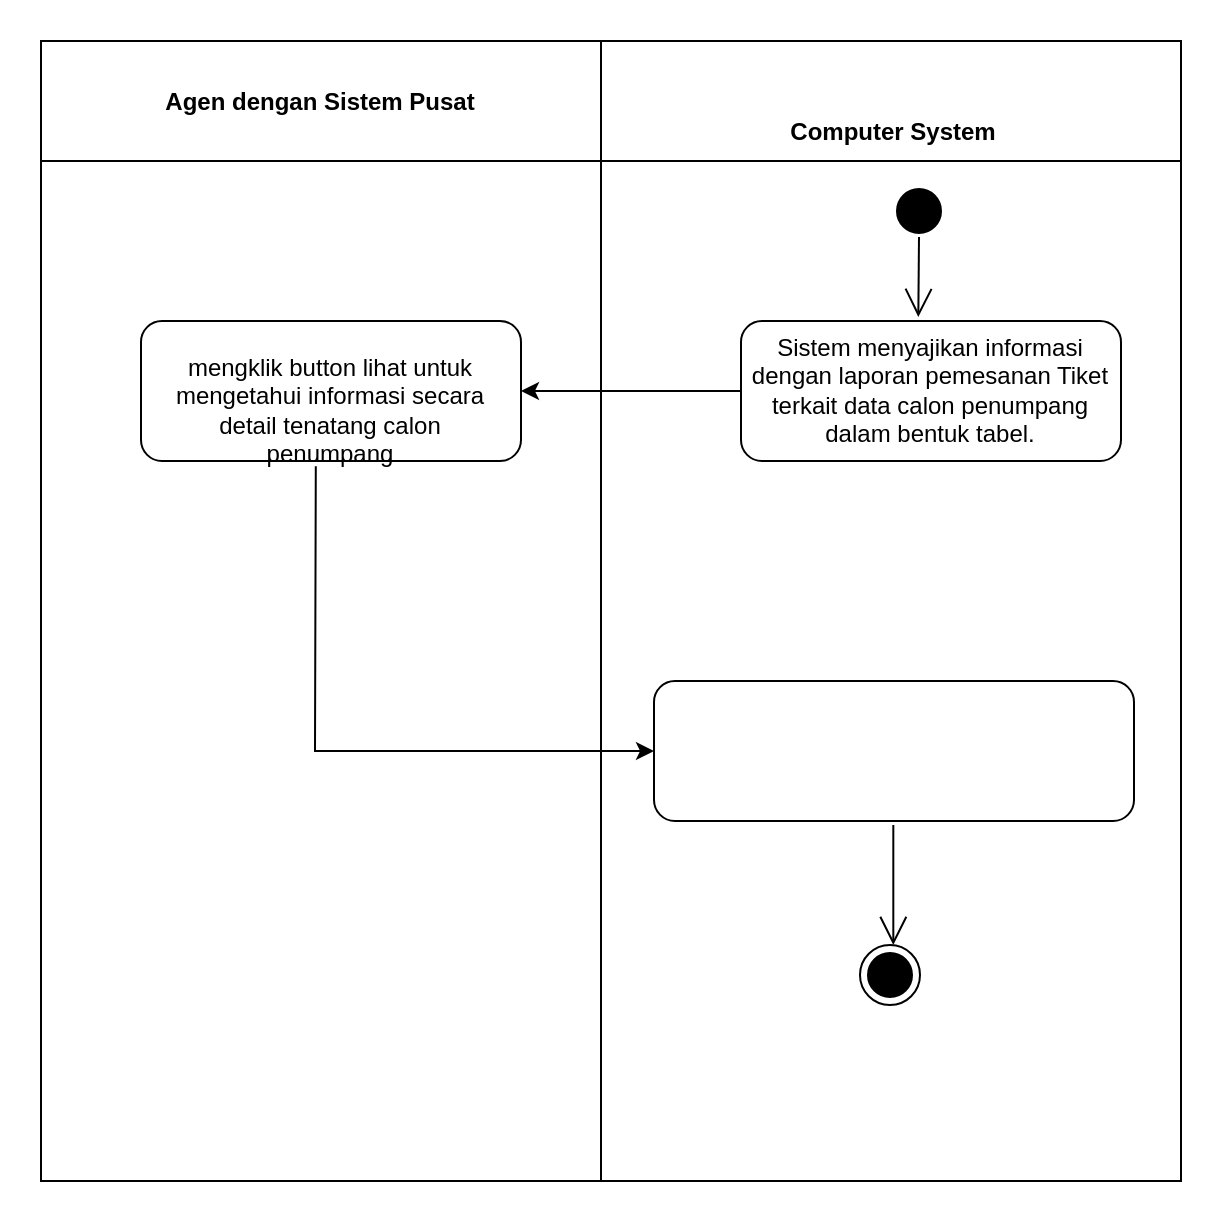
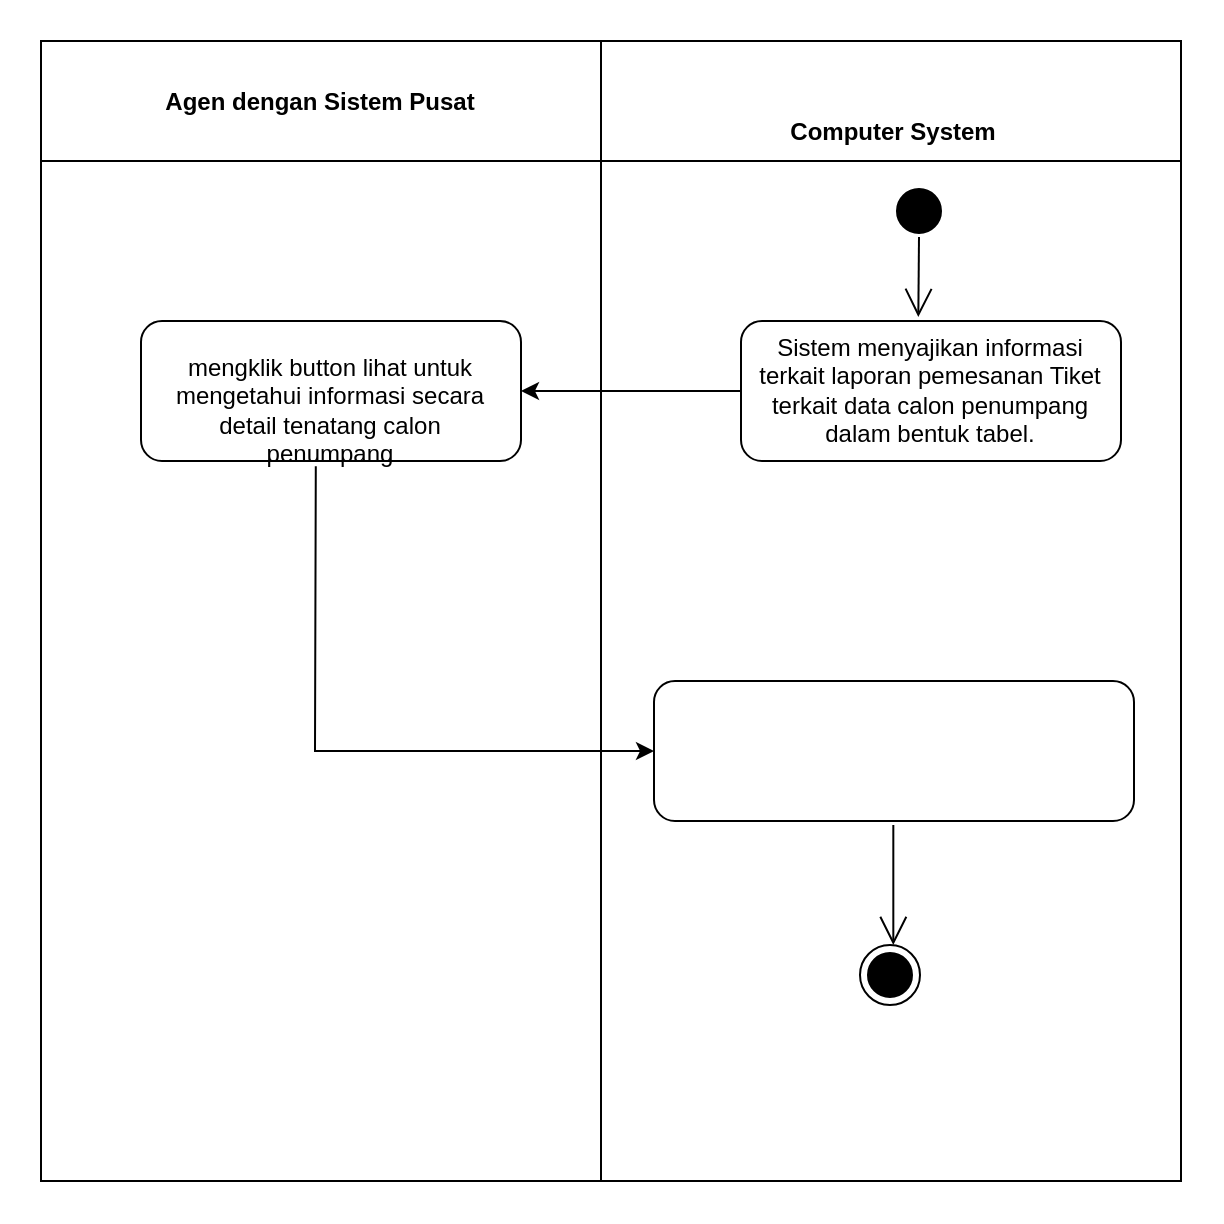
- <mxCell id="7" value="Sistem menyajikan informasi dengan laporan pemesanan Tiket terkait data calon penumpang dalam bentuk tabel." style="rounded=1;whiteSpace=wrap;html=1;" parent="1" vertex="1"><mxGeometry x="370" y="160" width="190" height="70" as="geometry" /></mxCell>
+ <mxCell id="7" value="Sistem menyajikan informasi terkait laporan pemesanan Tiket terkait data calon penumpang dalam bentuk tabel." style="rounded=1;whiteSpace=wrap;html=1;" parent="1" vertex="1"><mxGeometry x="370" y="160" width="190" height="70" as="geometry" /></mxCell>
